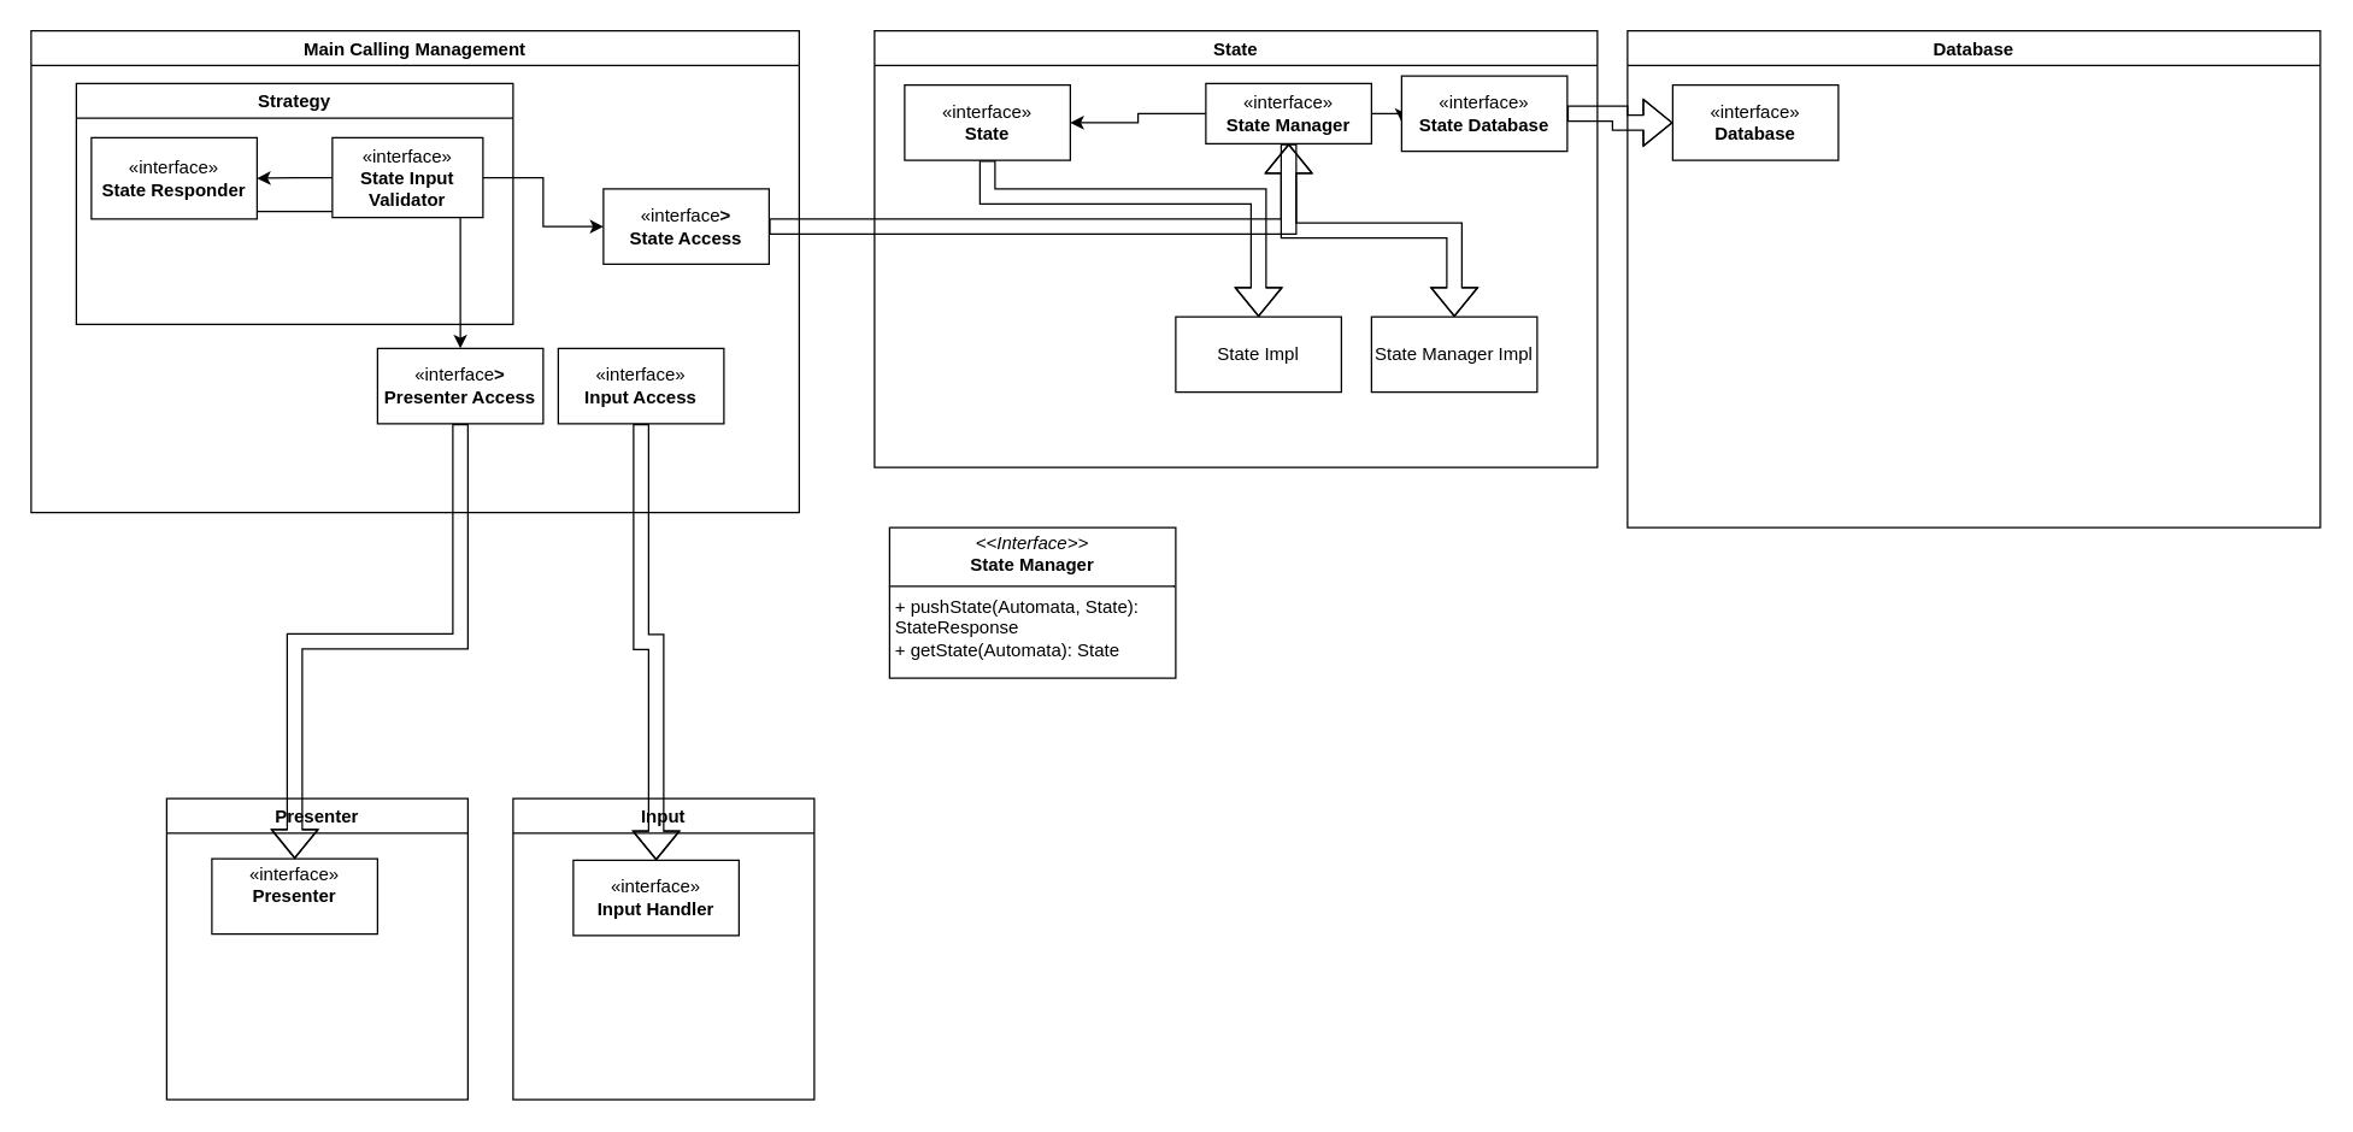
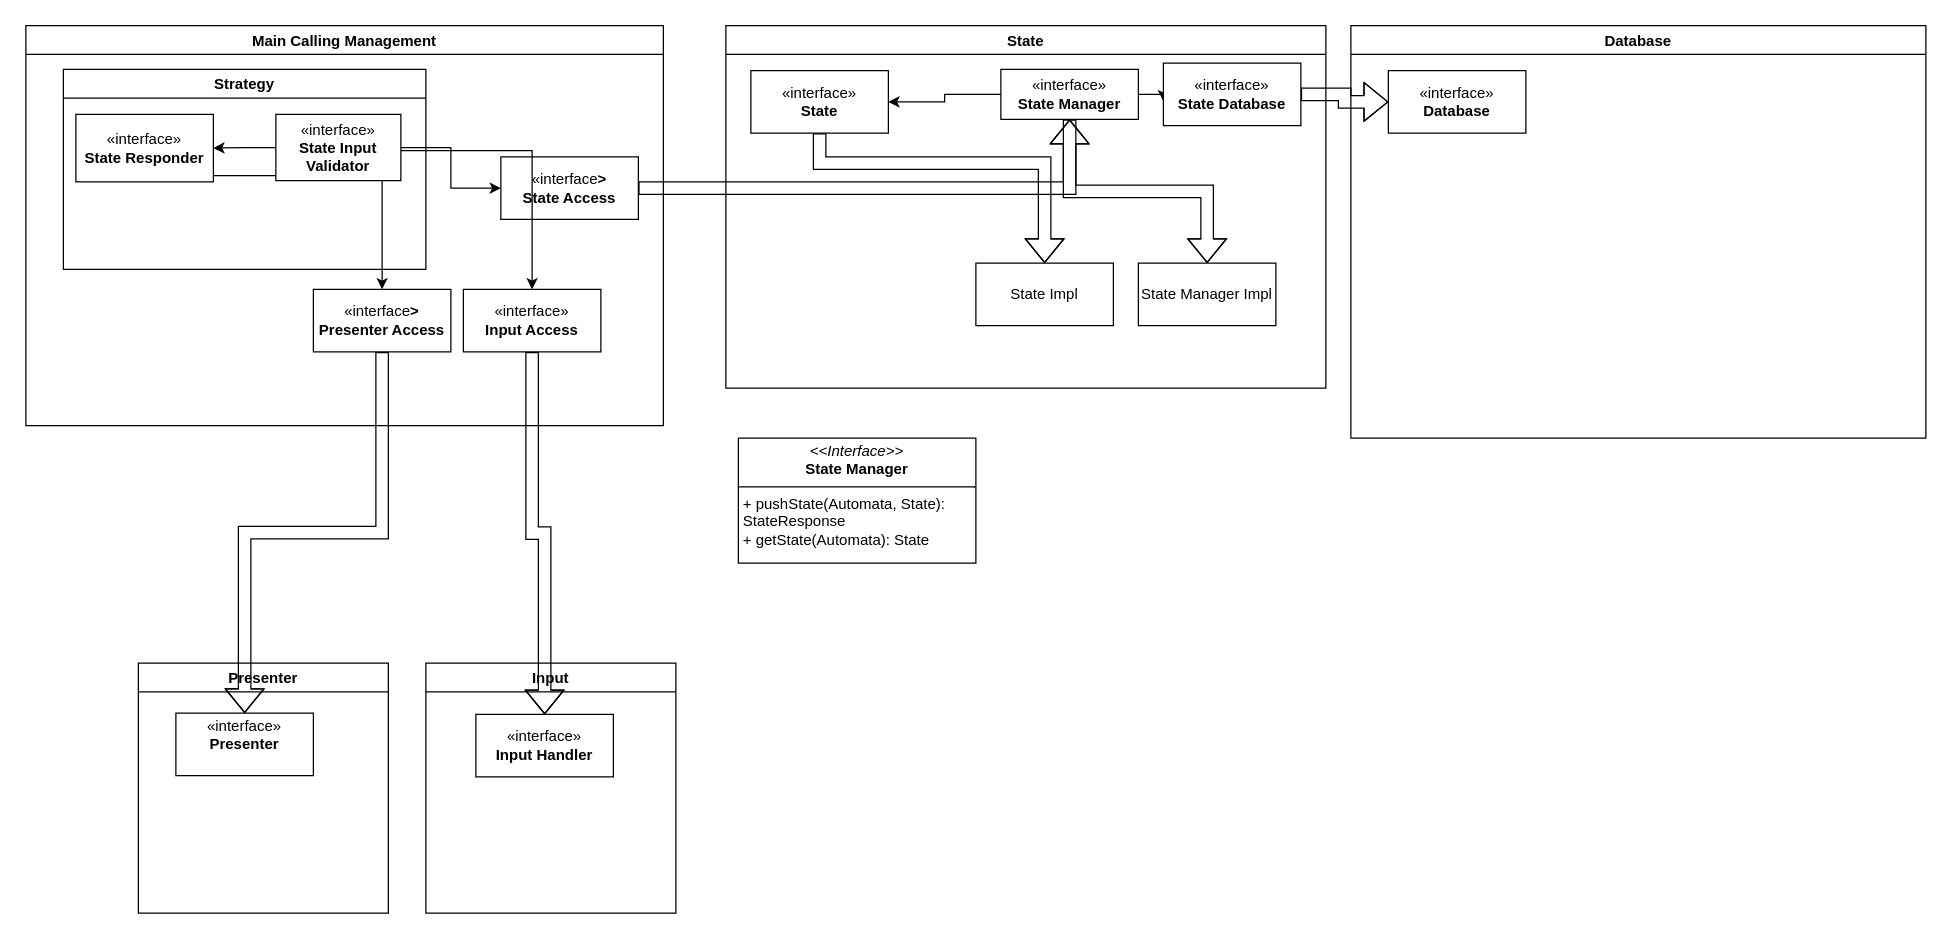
+ <mxCell id="20" style="edgeStyle=orthogonalEdgeStyle;rounded=0;orthogonalLoop=1;jettySize=auto;html=1;entryX=0.5;entryY=0;entryDx=0;entryDy=0;" parent="16" source="25" target="19" edge="1"><mxGeometry relative="1" as="geometry"><Array as="points"><mxPoint x="285" y="100" /><mxPoint x="435" y="100" /></Array></mxGeometry></mxCell>
